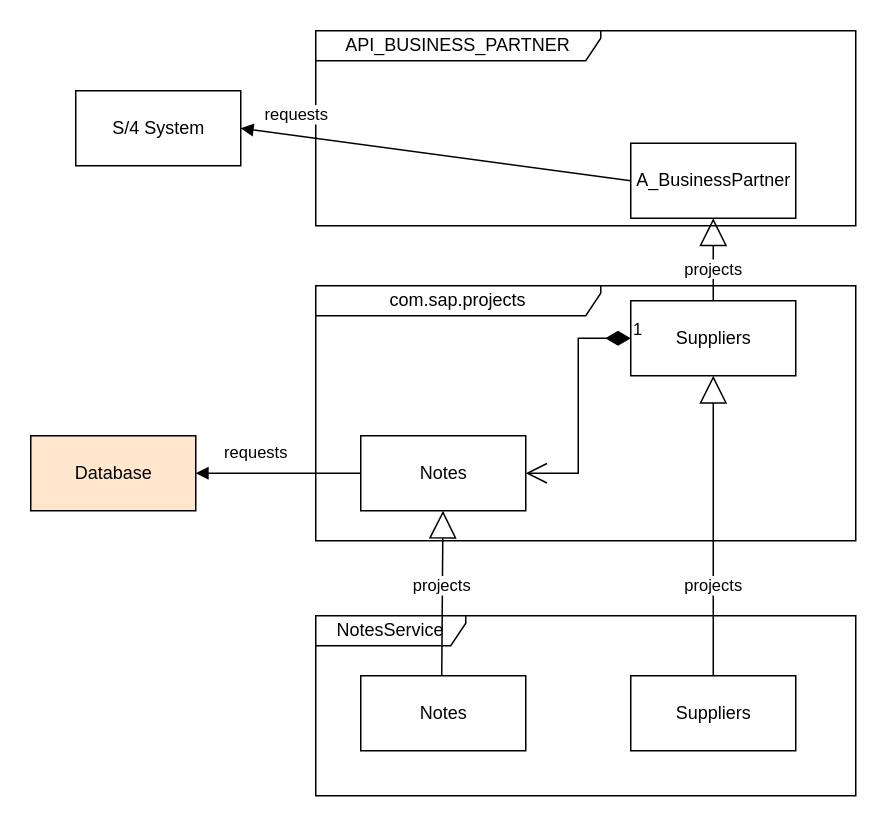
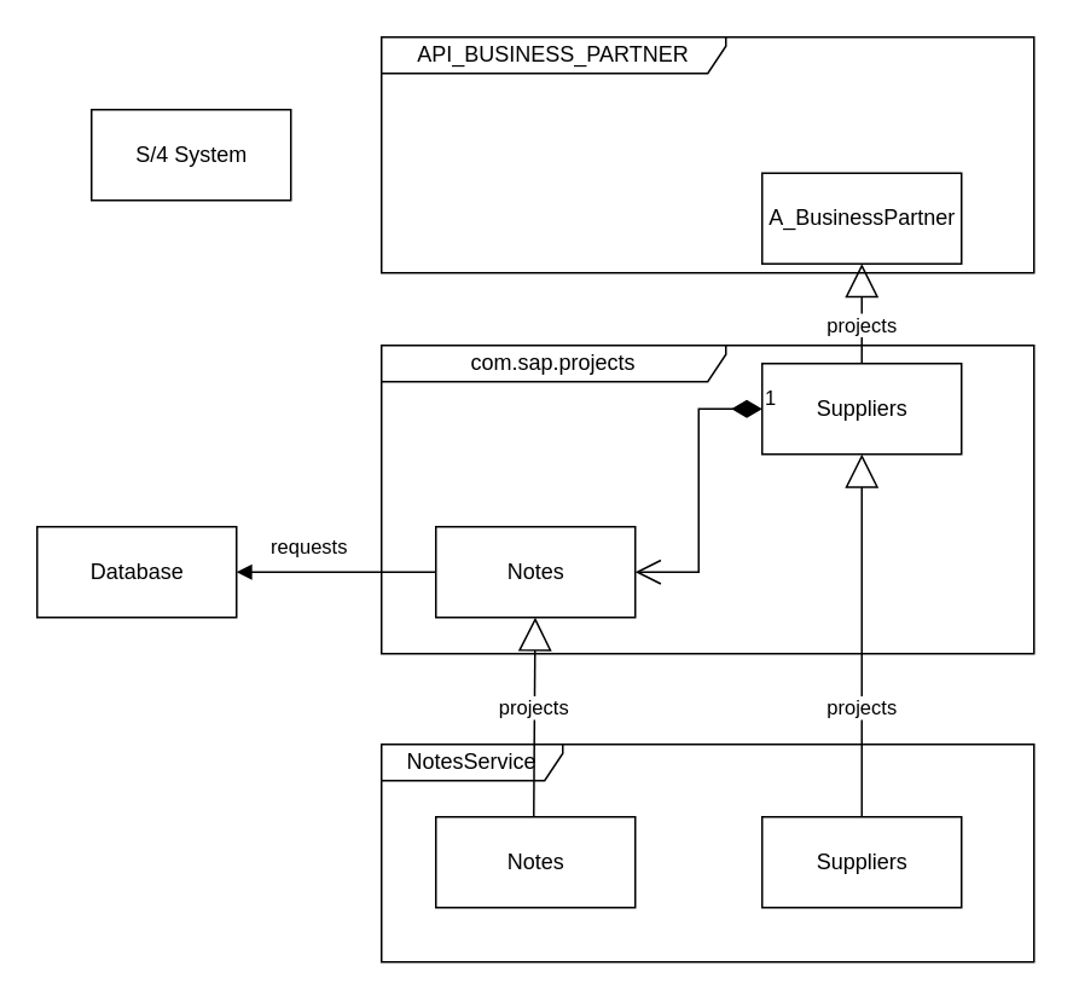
- <mxCell id="17" value="requests" style="html=1;verticalAlign=bottom;endArrow=block;exitX=0;exitY=0.5;exitDx=0;exitDy=0;entryX=1;entryY=0.5;entryDx=0;entryDy=0;" parent="1" source="4" target="16" edge="1"><mxGeometry x="0.724" y="-5" width="80" relative="1" as="geometry"><mxPoint x="250" y="325" as="sourcePoint" /><mxPoint x="140" y="325" as="targetPoint" /><mxPoint as="offset" /></mxGeometry></mxCell>
- <mxCell id="15" value="Database" style="html=1;fillColor=#ffe6cc;" parent="1" vertex="1"><mxGeometry x="20" y="290" width="110" height="50" as="geometry" /></mxCell>
+ <mxCell id="15" value="Database" style="html=1;" parent="1" vertex="1"><mxGeometry x="20" y="290" width="110" height="50" as="geometry" /></mxCell>
